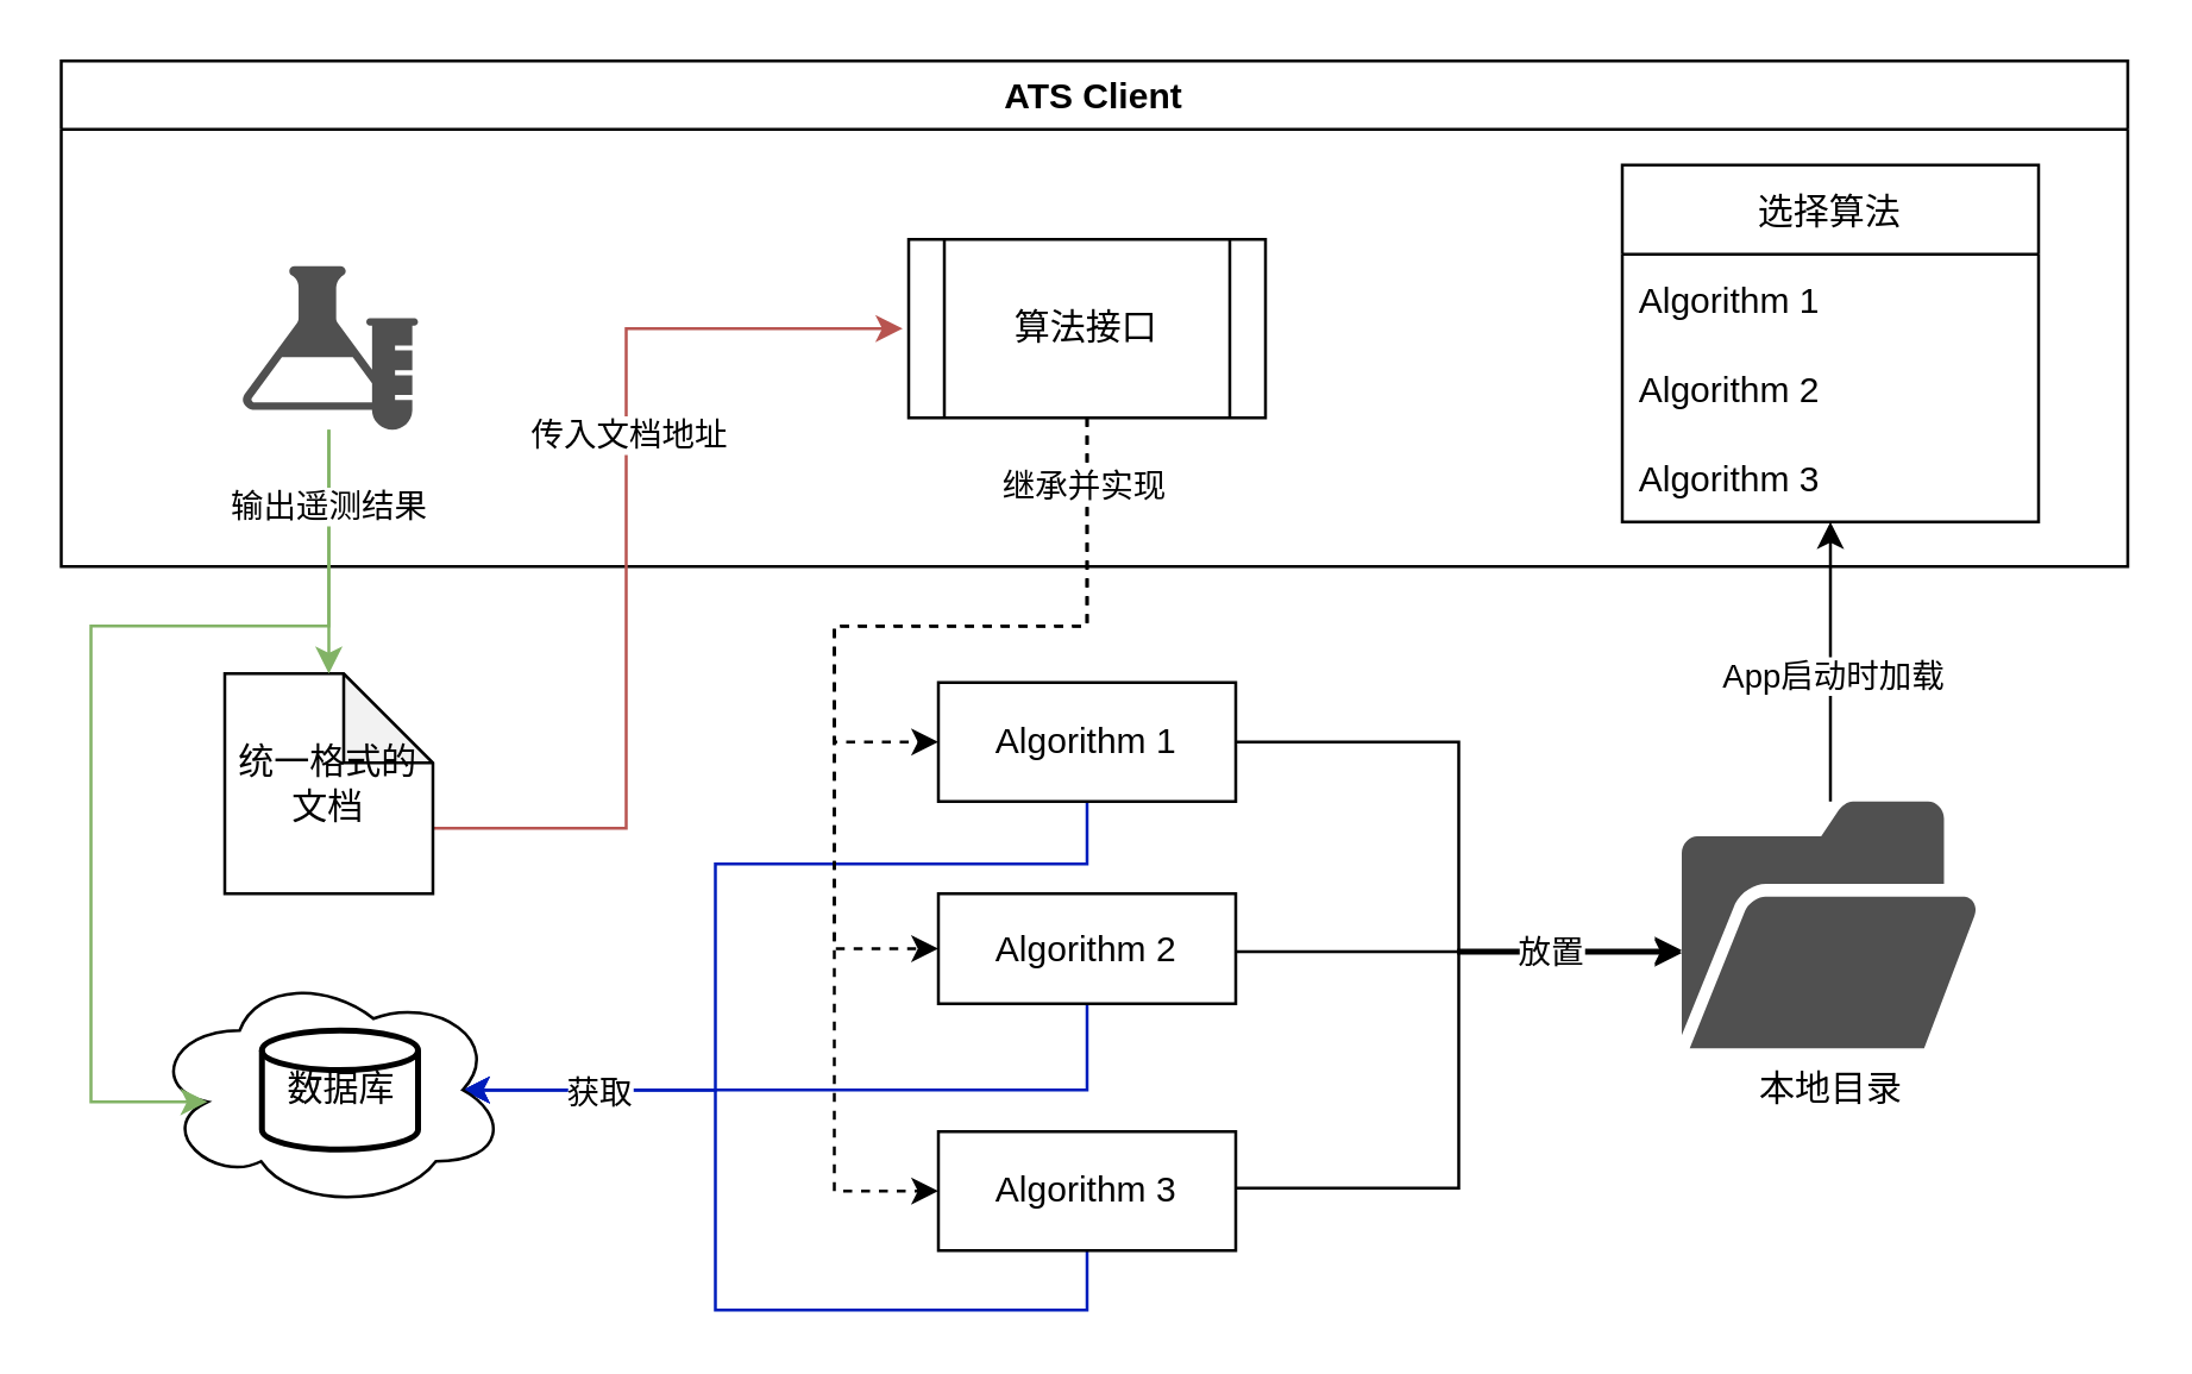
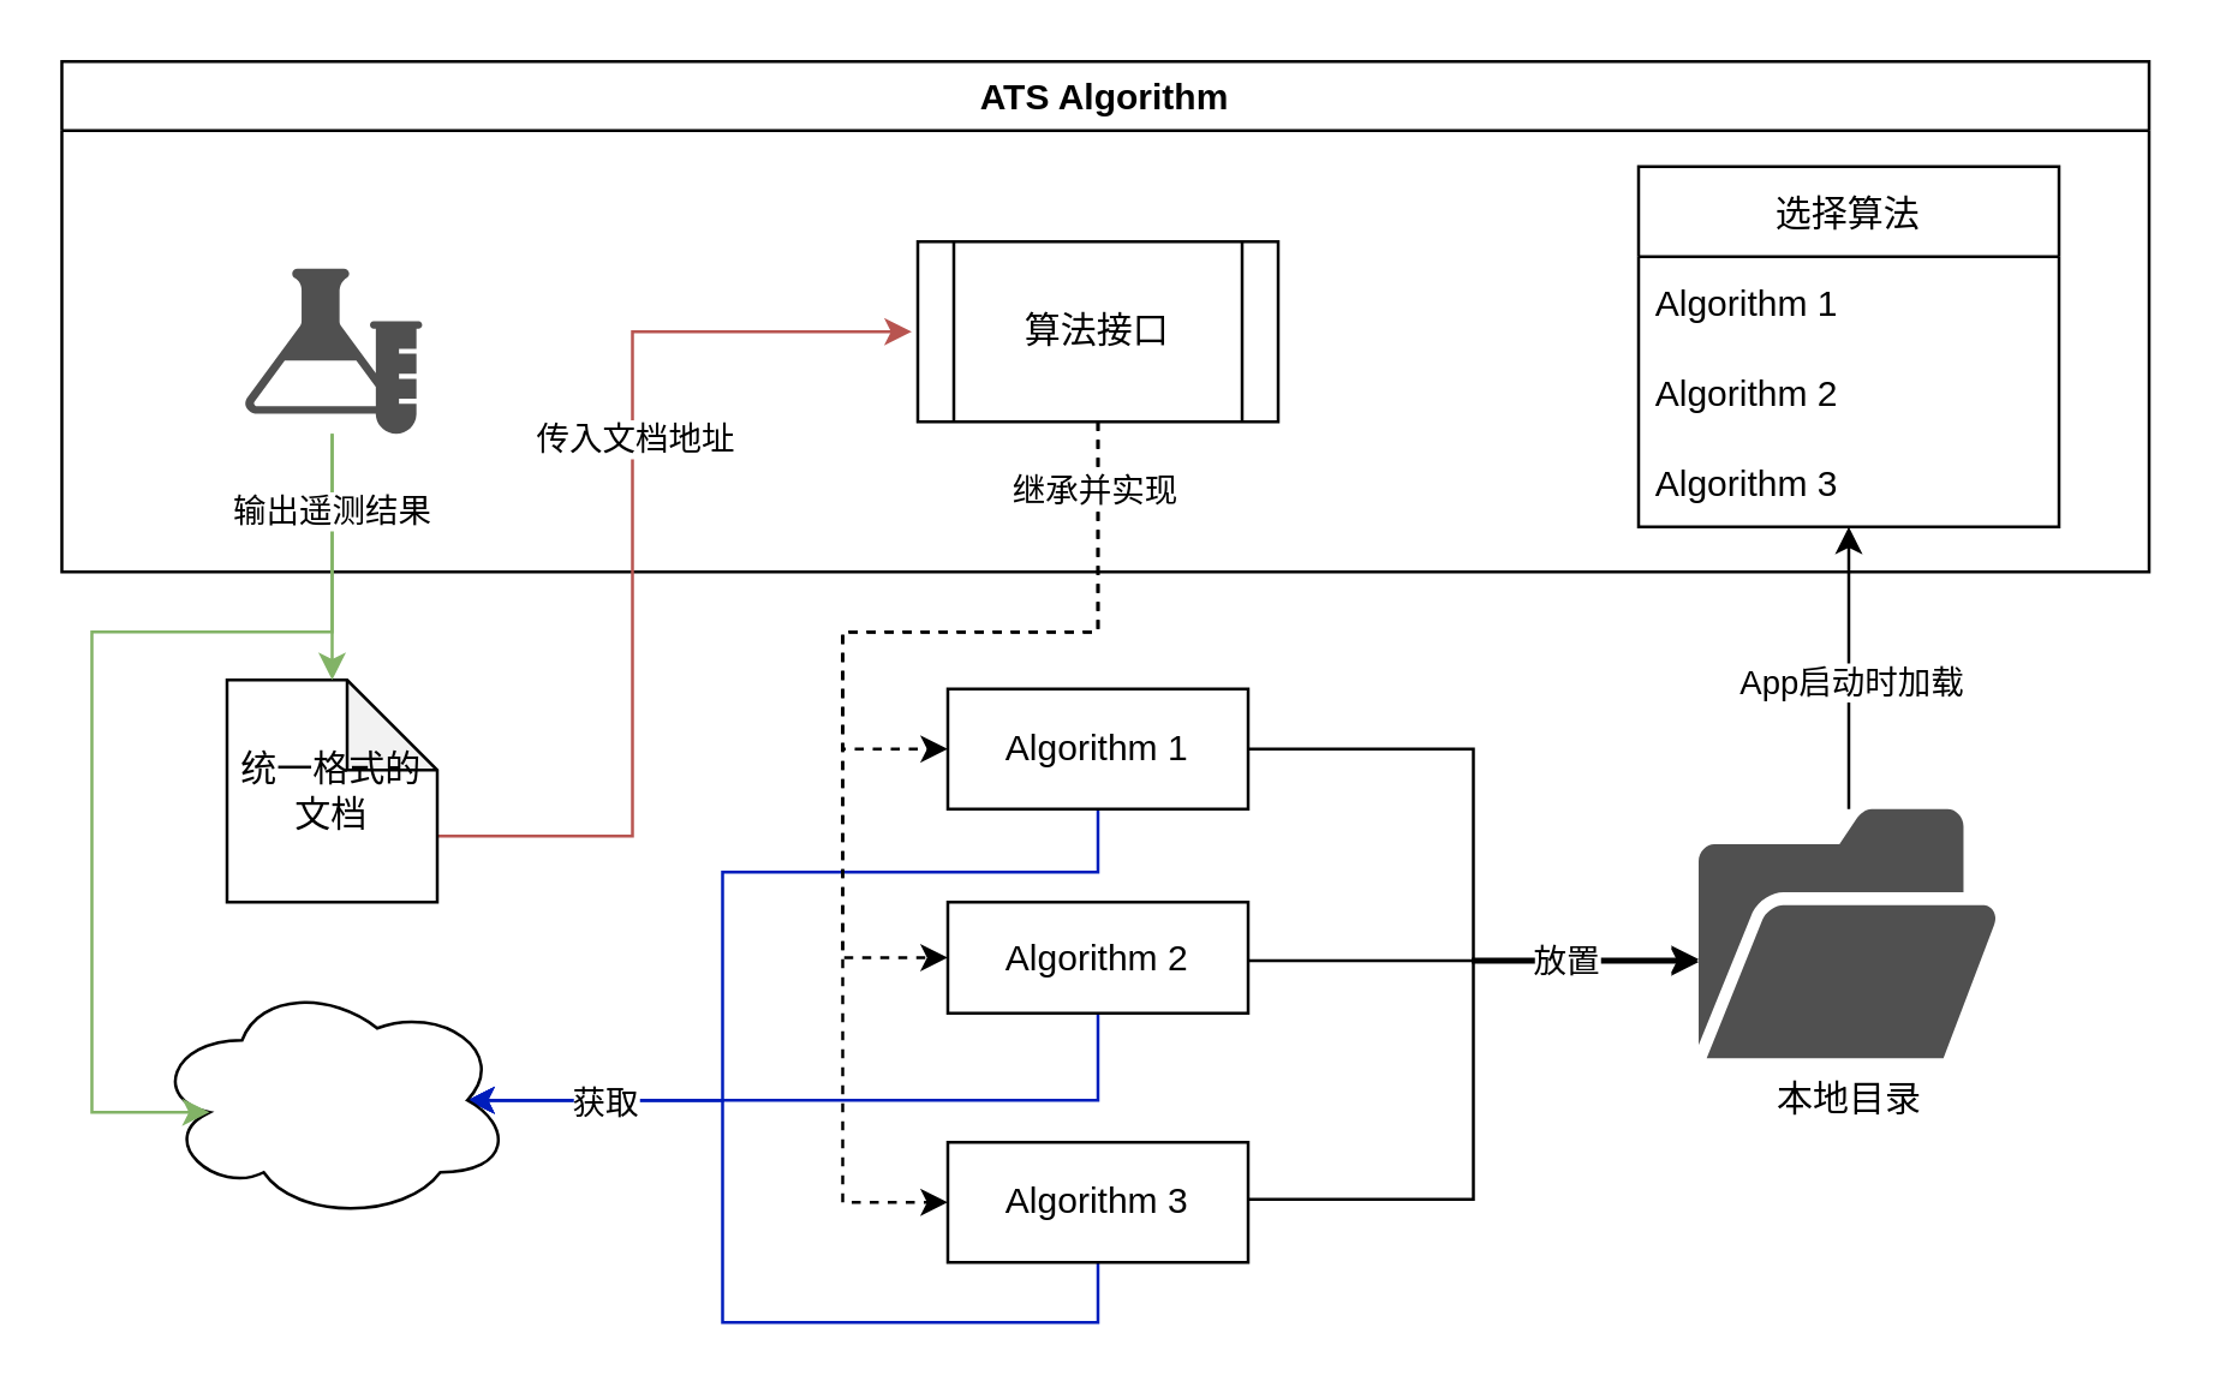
- <mxCell id="2" value="ATS Client" style="swimlane;" parent="1" vertex="1"><mxGeometry x="20" y="20" width="695" height="170" as="geometry" /></mxCell>
+ <mxCell id="2" value="ATS Algorithm" style="swimlane;" parent="1" vertex="1"><mxGeometry x="20" y="20" width="695" height="170" as="geometry" /></mxCell>
- <mxCell id="26" value="数据库" style="strokeWidth=2;html=1;shape=mxgraph.flowchart.database;whiteSpace=wrap;" parent="1" vertex="1"><mxGeometry x="87.5" y="346" width="52.5" height="40" as="geometry" /></mxCell>
